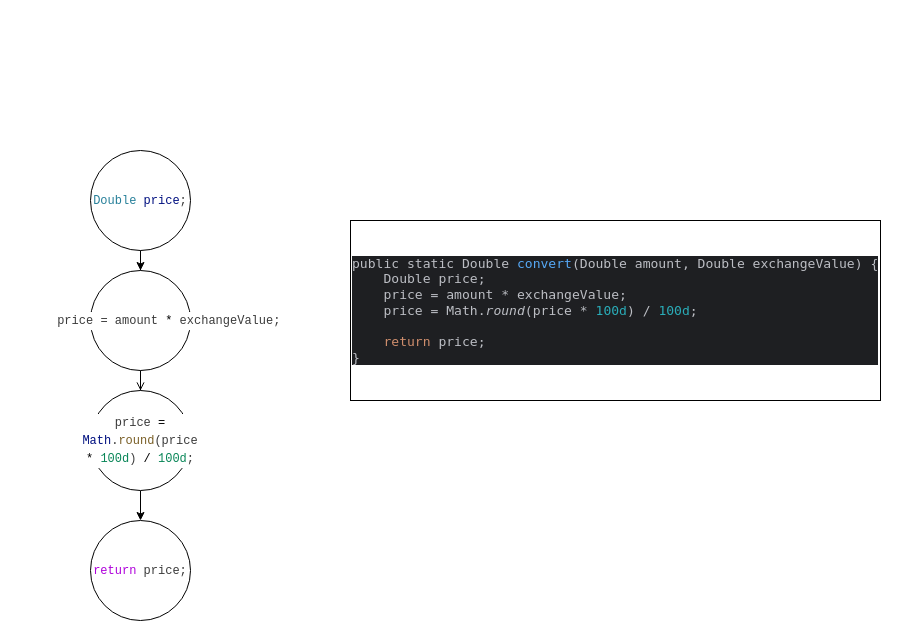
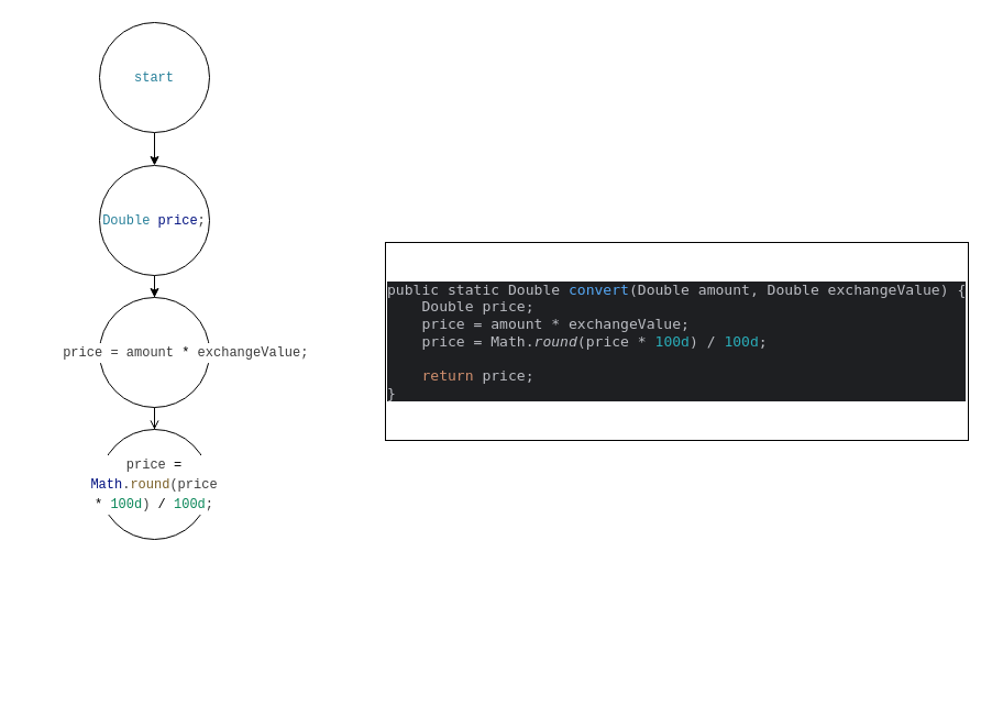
+ <mxCell id="11" value="&lt;div style=&quot;background-color: rgb(255, 255, 255); font-family: Menlo, Monaco, &amp;quot;Courier New&amp;quot;, monospace; font-weight: normal; font-size: 12px; line-height: 18px;&quot;&gt;&lt;div style=&quot;&quot;&gt;&lt;font color=&quot;#267f99&quot;&gt;start&lt;/font&gt;&lt;/div&gt;&lt;div style=&quot;color: rgb(59, 59, 59);&quot;&gt;&lt;span style=&quot;color: #3b3b3b;&quot;&gt;&lt;/span&gt;&lt;/div&gt;&lt;/div&gt;" style="ellipse;whiteSpace=wrap;html=1;aspect=fixed;" vertex="1" parent="1"><mxGeometry x="20" y="20" width="100" height="100" as="geometry" /></mxCell>
+ <mxCell id="10" value="" style="edgeStyle=orthogonalEdgeStyle;rounded=0;orthogonalLoop=1;jettySize=auto;html=1;" edge="1" parent="1" source="11" target="3"><mxGeometry relative="1" as="geometry" /></mxCell>
- <mxCell id="7" value="" style="edgeStyle=orthogonalEdgeStyle;rounded=0;orthogonalLoop=1;jettySize=auto;html=1;" edge="1" parent="1" source="8" target="9"><mxGeometry relative="1" as="geometry" /></mxCell>
- <mxCell id="9" value="&lt;meta charset=&quot;utf-8&quot;&gt;&lt;div style=&quot;color: rgb(59, 59, 59); background-color: rgb(255, 255, 255); font-family: Menlo, Monaco, &amp;quot;Courier New&amp;quot;, monospace; font-weight: normal; font-size: 12px; line-height: 18px;&quot;&gt;&lt;div&gt;&lt;span style=&quot;color: #3b3b3b;&quot;&gt;        &lt;/span&gt;&lt;span style=&quot;color: #af00db;&quot;&gt;return&lt;/span&gt;&lt;span style=&quot;color: #3b3b3b;&quot;&gt; price;&lt;/span&gt;&lt;/div&gt;&lt;div&gt;&lt;span style=&quot;color: #3b3b3b;&quot;&gt;&lt;/span&gt;&lt;/div&gt;&lt;/div&gt;" style="ellipse;whiteSpace=wrap;html=1;aspect=fixed;" vertex="1" parent="1"><mxGeometry x="20" y="520" width="100" height="100" as="geometry" /></mxCell>
